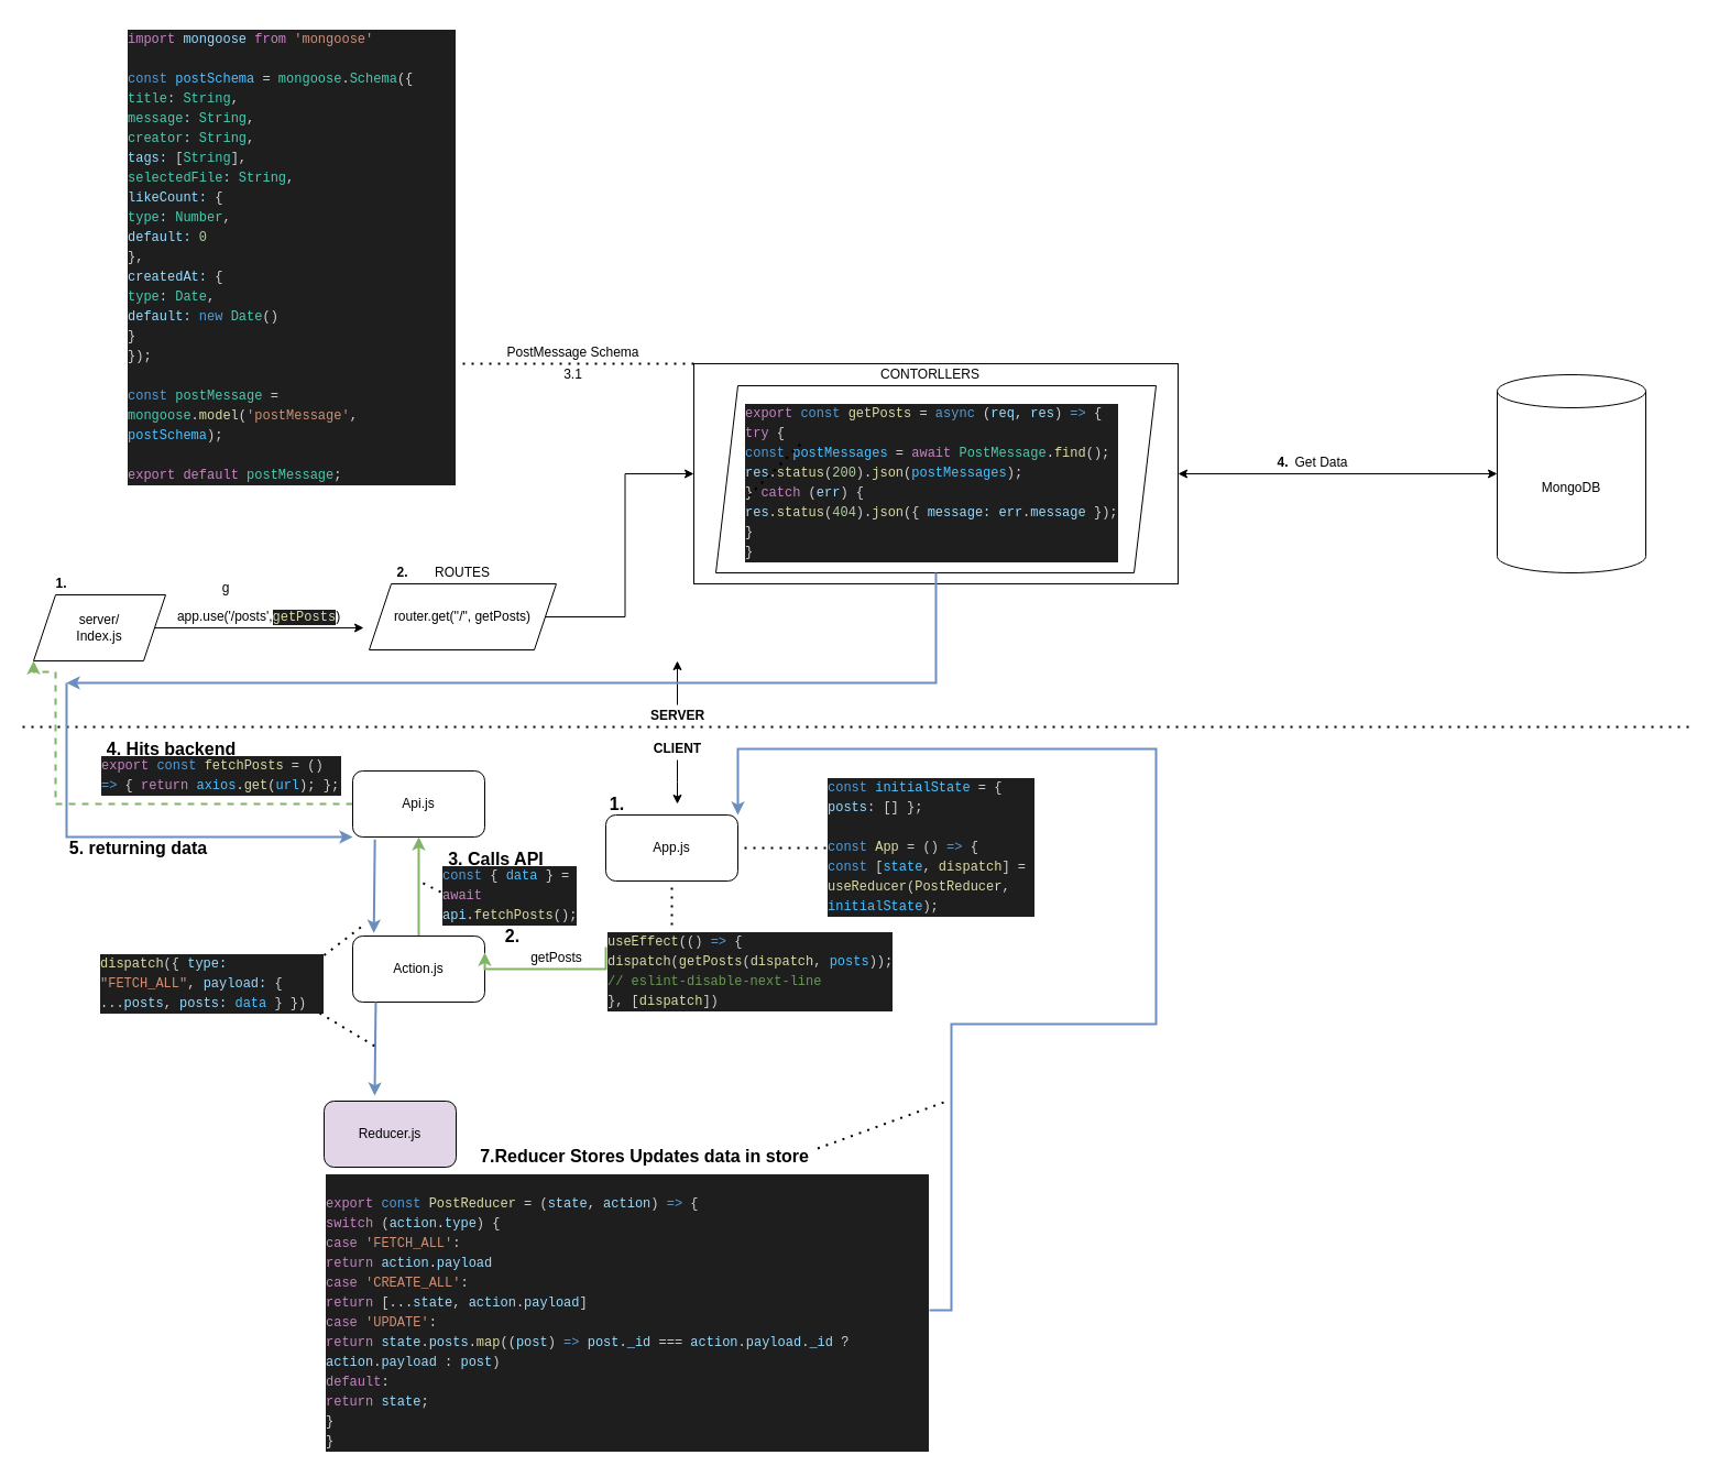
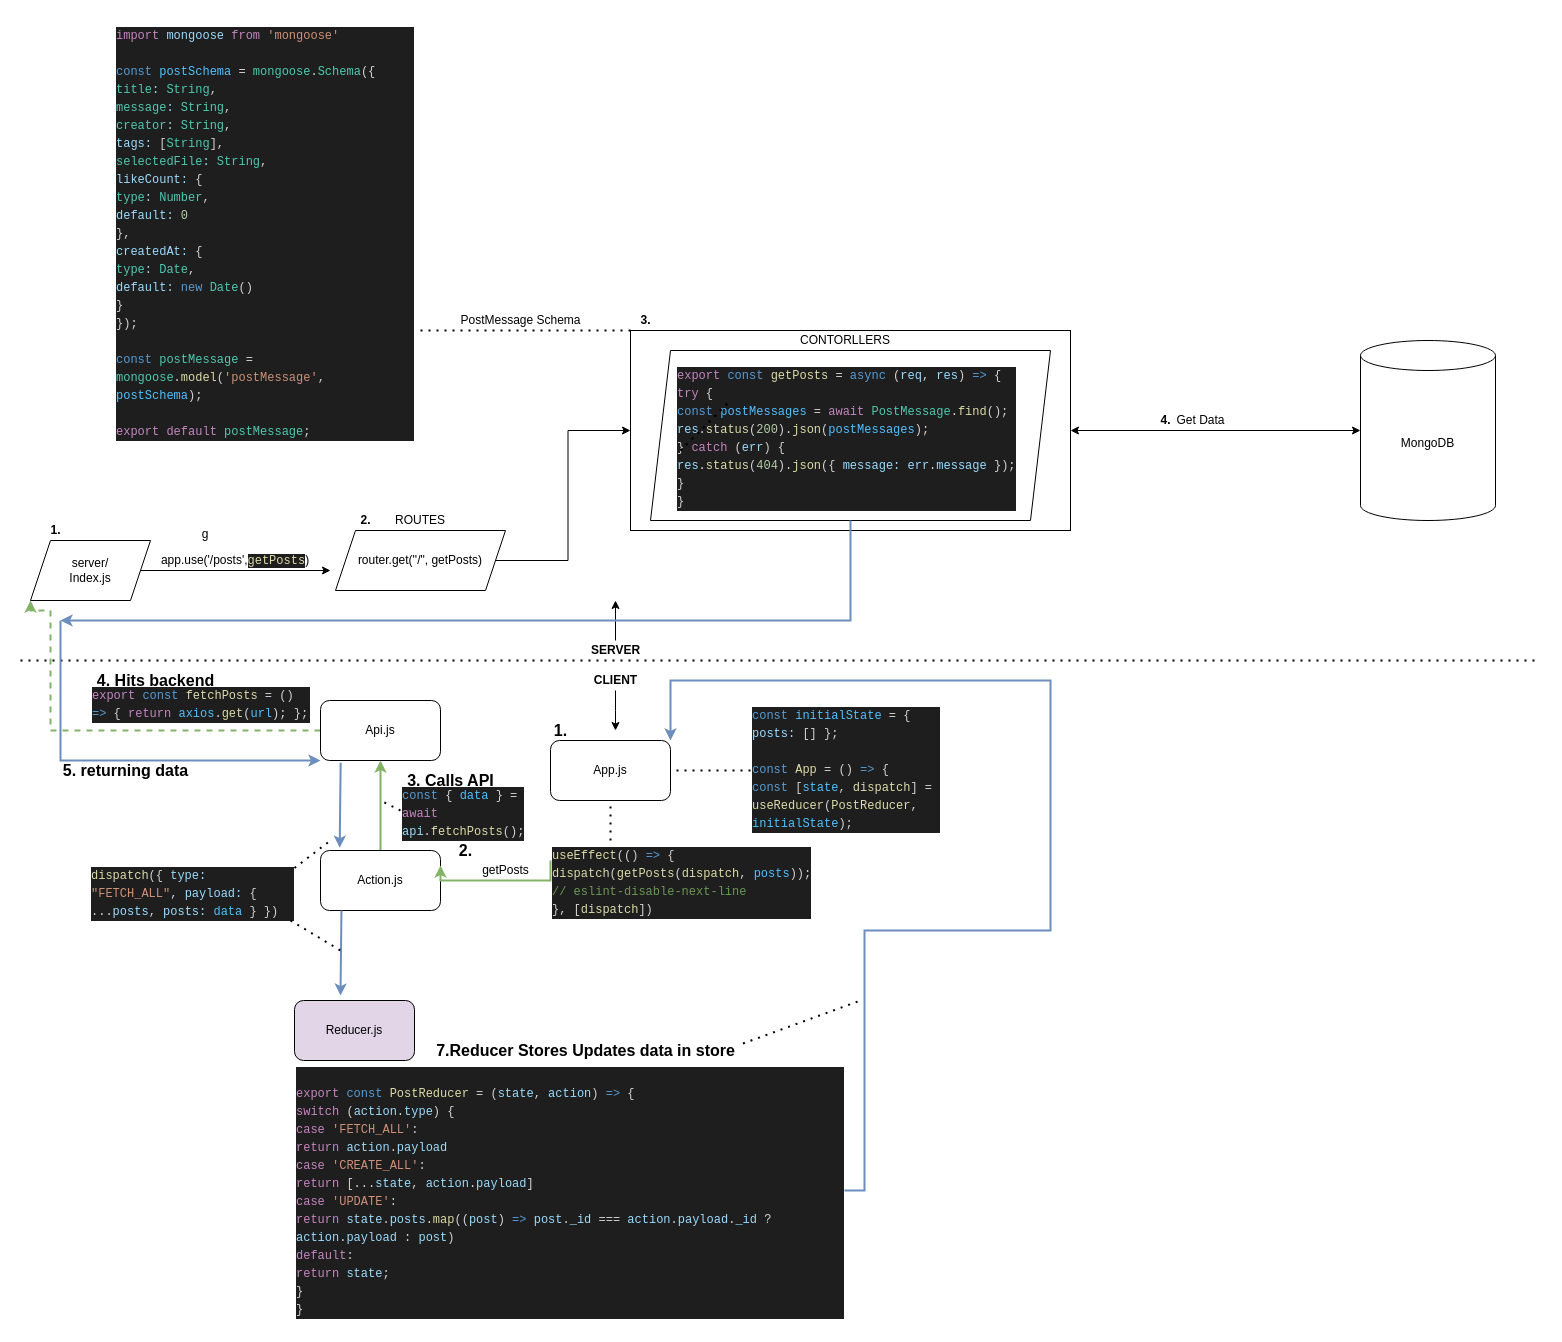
+ <mxCell id="30" value="&lt;b&gt;3.&lt;/b&gt;" style="text;html=1;align=center;verticalAlign=middle;resizable=0;points=[];autosize=1;" parent="24" vertex="1"><mxGeometry width="30" height="20" as="geometry" /></mxCell>
- <mxCell id="7" value="3.1" style="text;html=1;align=center;verticalAlign=middle;resizable=0;points=[];autosize=1;" parent="1" vertex="1"><mxGeometry x="505" y="330" width="30" height="20" as="geometry" /></mxCell>
